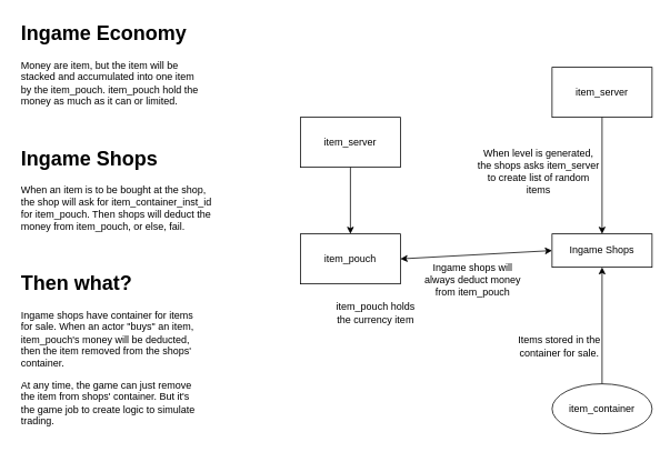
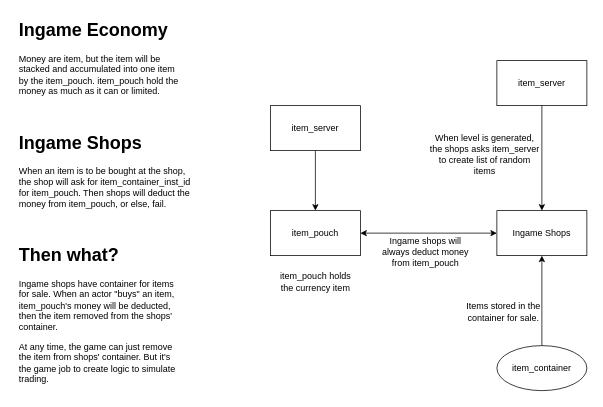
- <mxCell id="6" value="Ingame Shops" style="rounded=0;whiteSpace=wrap;html=1;" vertex="1" parent="1"><mxGeometry x="662" y="280" width="120" height="40" as="geometry" /></mxCell>
+ <mxCell id="6" value="Ingame Shops" style="rounded=0;whiteSpace=wrap;html=1;" vertex="1" parent="1"><mxGeometry x="662" y="280" width="120" height="60" as="geometry" /></mxCell>
- <mxCell id="5" value="item_pouch holds the currency item" style="text;html=1;strokeColor=none;fillColor=none;align=center;verticalAlign=middle;whiteSpace=wrap;rounded=0;" vertex="1" parent="1"><mxGeometry x="396.5" y="360" width="107" height="30" as="geometry" /></mxCell>
+ <mxCell id="5" value="item_pouch holds the currency item" style="text;html=1;strokeColor=none;fillColor=none;align=center;verticalAlign=middle;whiteSpace=wrap;rounded=0;" vertex="1" parent="1"><mxGeometry x="366.5" y="360" width="107" height="30" as="geometry" /></mxCell>
